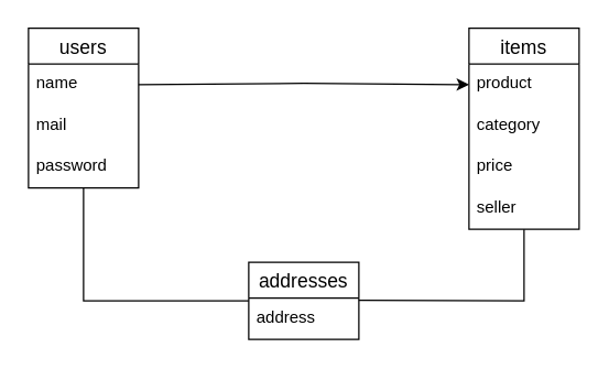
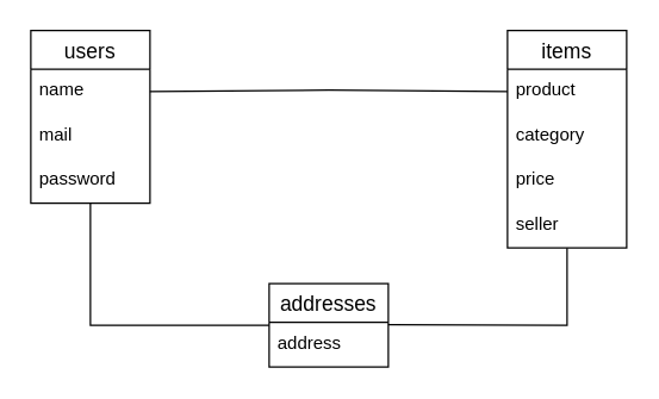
- <mxCell id="13" value="" style="endArrow=classic;html=1;rounded=0;exitX=1;exitY=0.5;exitDx=0;exitDy=0;entryX=0;entryY=0.5;entryDx=0;entryDy=0;" edge="1" parent="1" source="8" target="3"><mxGeometry relative="1" as="geometry"><mxPoint x="140" y="60" as="sourcePoint" /><mxPoint x="300" y="60" as="targetPoint" /><Array as="points"><mxPoint x="220" y="60" /></Array></mxGeometry></mxCell>
+ <mxCell id="13" value="" style="endArrow=none;html=1;rounded=0;exitX=1;exitY=0.5;exitDx=0;exitDy=0;entryX=0;entryY=0.5;entryDx=0;entryDy=0;" edge="1" parent="1" source="8" target="3"><mxGeometry relative="1" as="geometry"><mxPoint x="140" y="60" as="sourcePoint" /><mxPoint x="300" y="60" as="targetPoint" /><Array as="points"><mxPoint x="220" y="60" /></Array></mxGeometry></mxCell>
